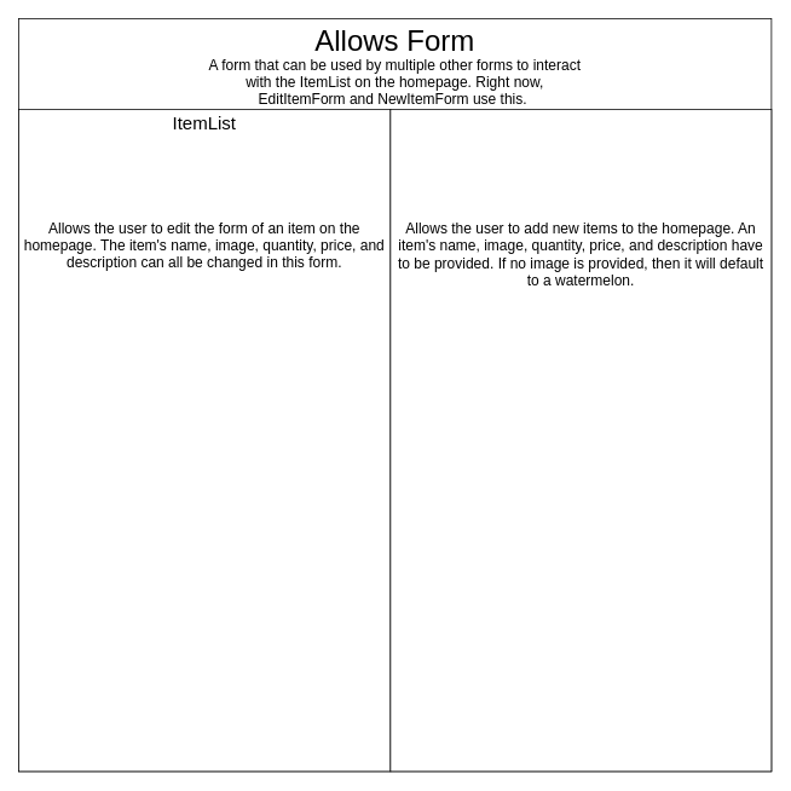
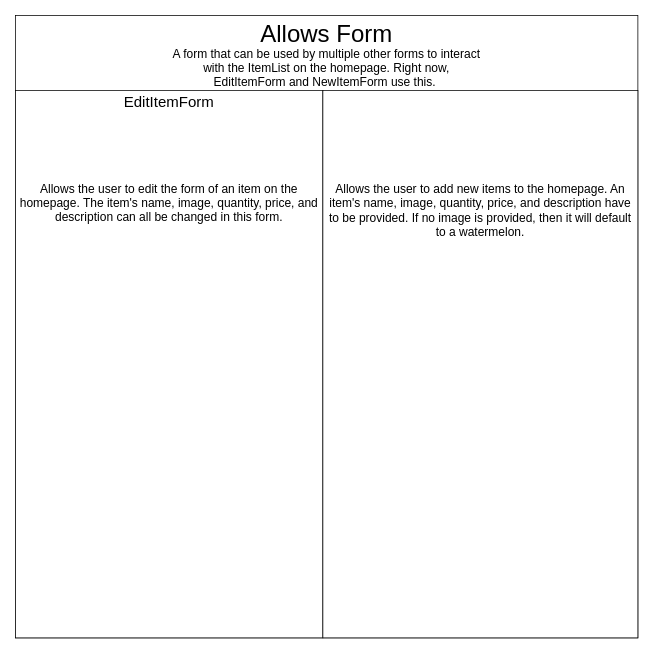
- <mxCell id="6" value="ItemList" style="text;html=1;strokeColor=none;fillColor=none;align=center;verticalAlign=middle;whiteSpace=wrap;rounded=0;fontSize=20;" vertex="1" parent="1"><mxGeometry x="20" y="120" width="410" height="30" as="geometry" /></mxCell>
+ <mxCell id="6" value="EditItemForm" style="text;html=1;strokeColor=none;fillColor=none;align=center;verticalAlign=middle;whiteSpace=wrap;rounded=0;fontSize=20;" vertex="1" parent="1"><mxGeometry x="20" y="120" width="410" height="30" as="geometry" /></mxCell>
